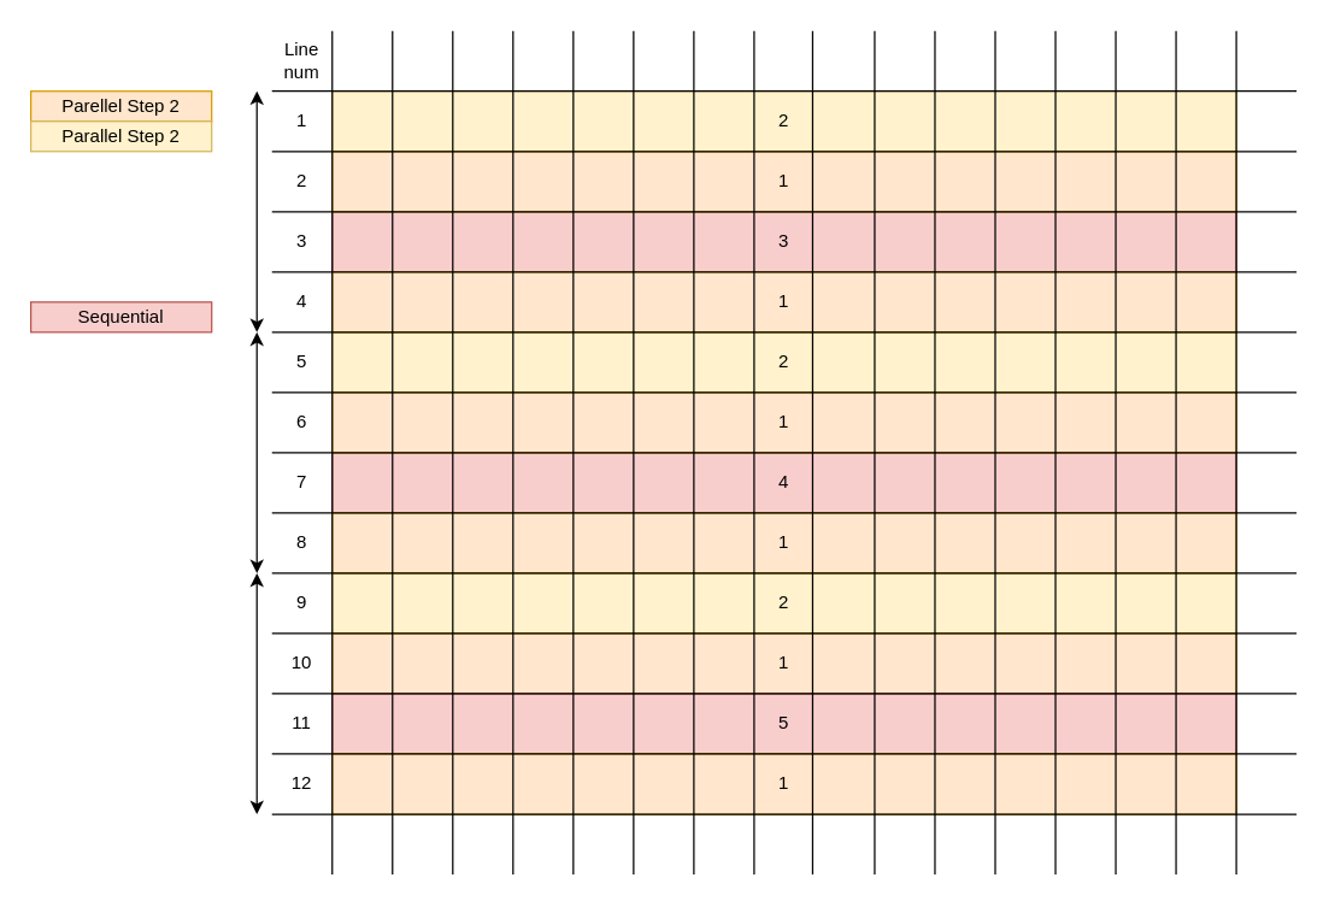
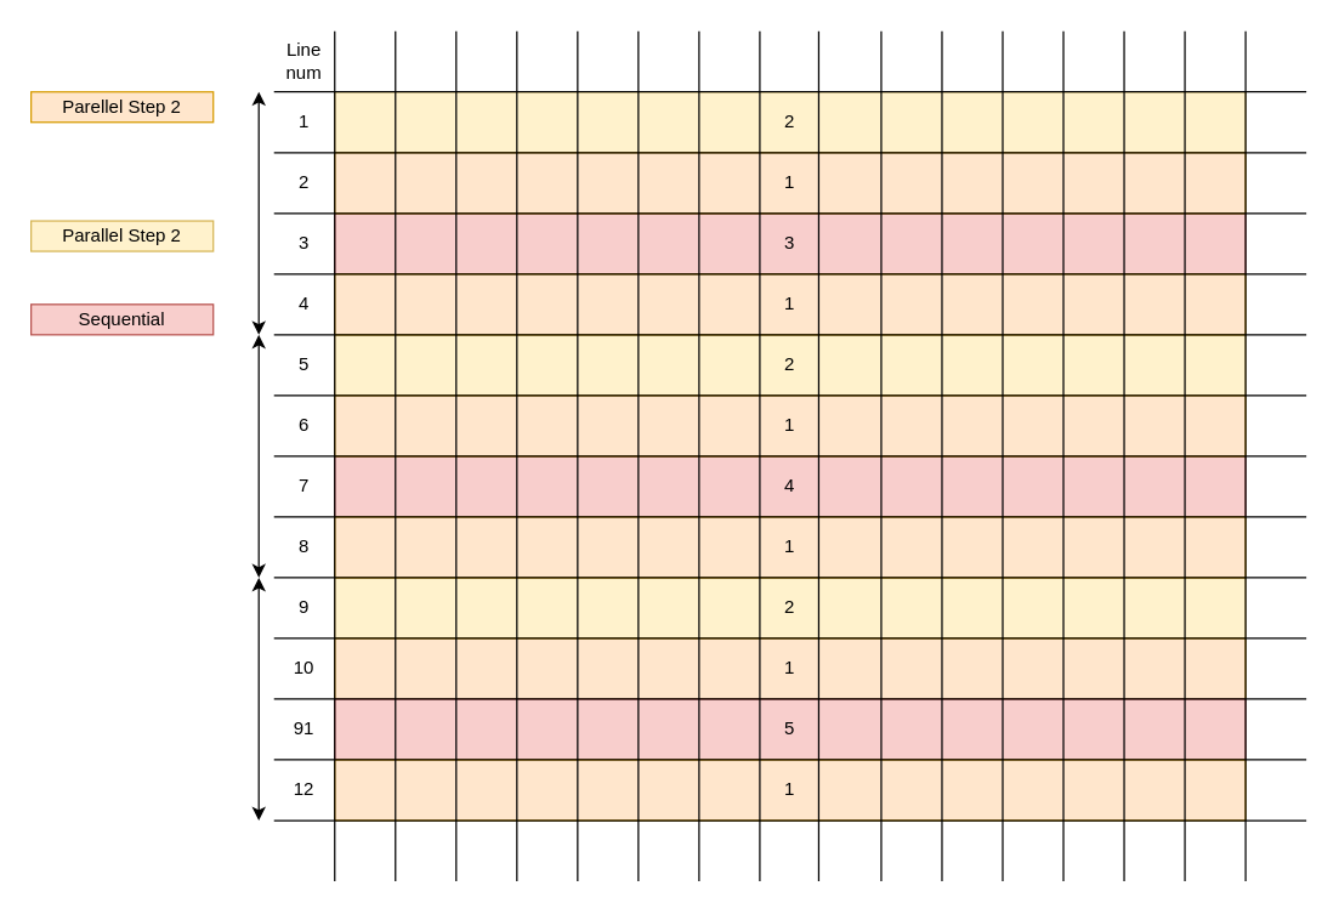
- <mxCell id="23" value="Parallel Step 2" style="text;html=1;strokeColor=#d6b656;fillColor=#fff2cc;align=center;verticalAlign=middle;whiteSpace=wrap;rounded=0;" parent="1" vertex="1"><mxGeometry x="20" y="80" width="120" height="20" as="geometry" /></mxCell>
+ <mxCell id="23" value="Parallel Step 2" style="text;html=1;strokeColor=#d6b656;fillColor=#fff2cc;align=center;verticalAlign=middle;whiteSpace=wrap;rounded=0;" parent="1" vertex="1"><mxGeometry x="20" y="145" width="120" height="20" as="geometry" /></mxCell>
- <mxCell id="59" value="11" style="text;html=1;strokeColor=none;fillColor=none;align=center;verticalAlign=middle;whiteSpace=wrap;rounded=0;" vertex="1" parent="1"><mxGeometry x="180" y="460" width="40" height="40" as="geometry" /></mxCell>
+ <mxCell id="59" value="91" style="text;html=1;strokeColor=none;fillColor=none;align=center;verticalAlign=middle;whiteSpace=wrap;rounded=0;" vertex="1" parent="1"><mxGeometry x="180" y="460" width="40" height="40" as="geometry" /></mxCell>
